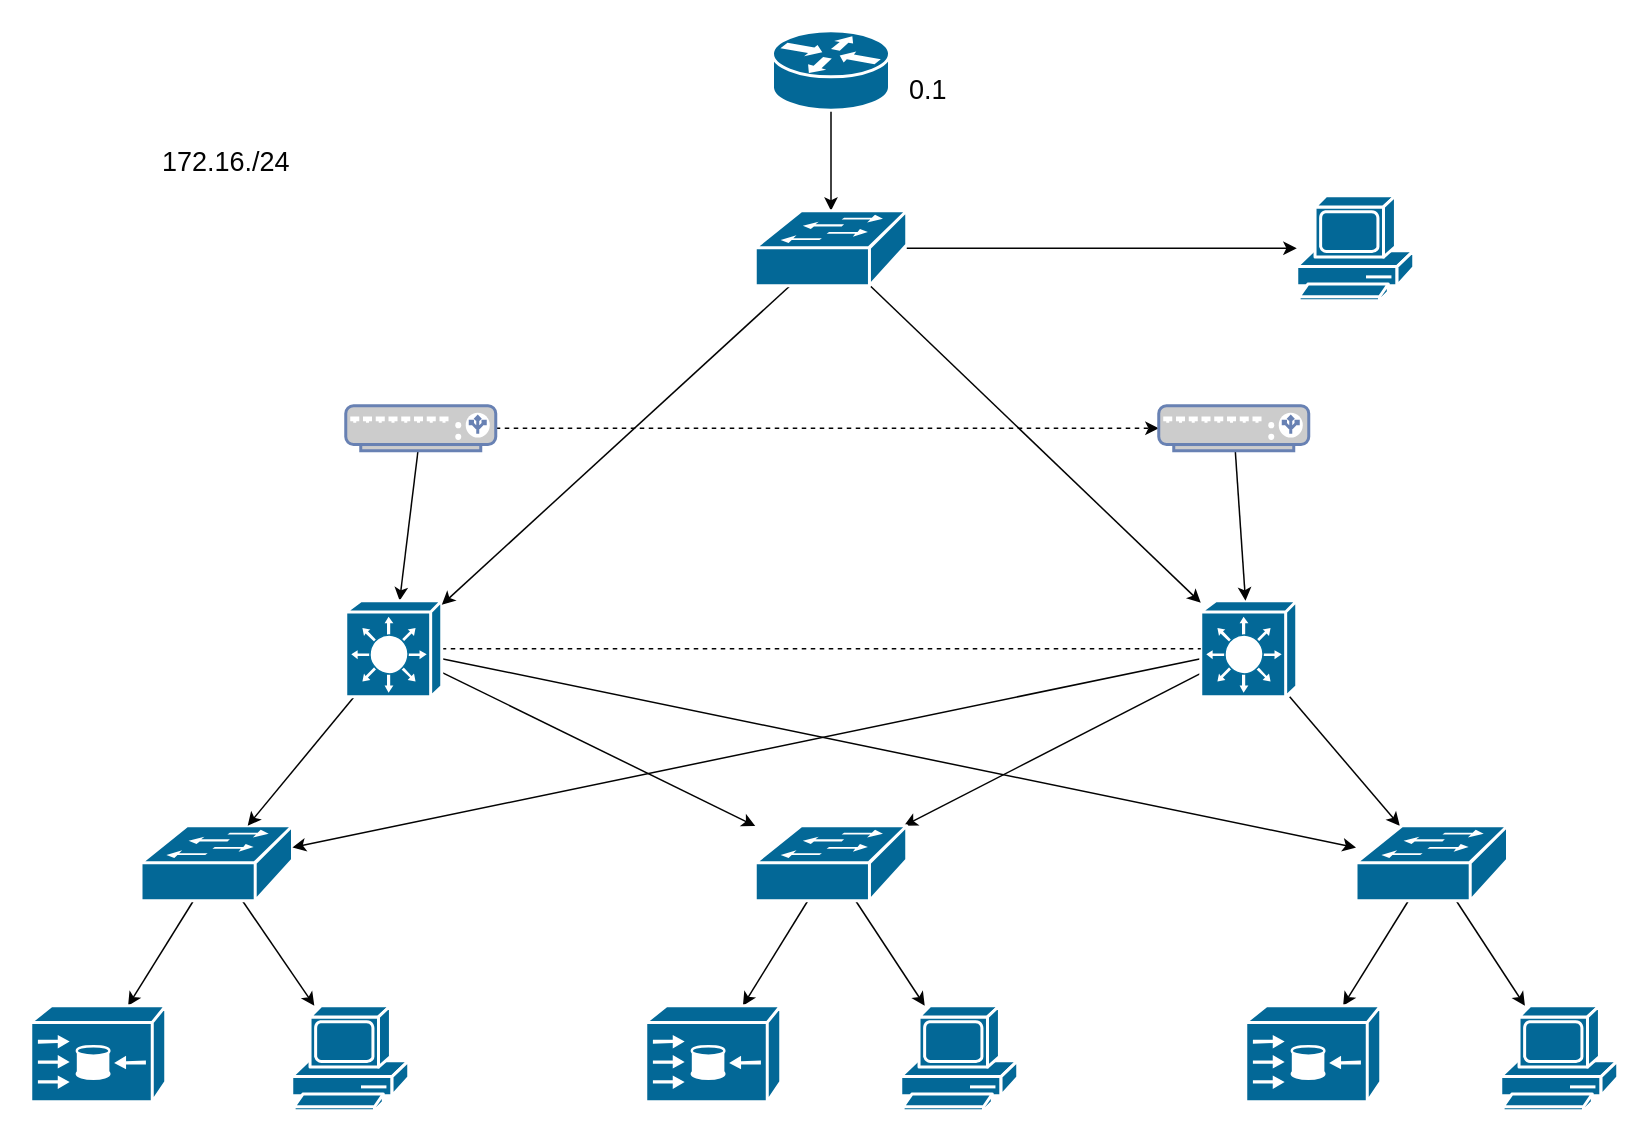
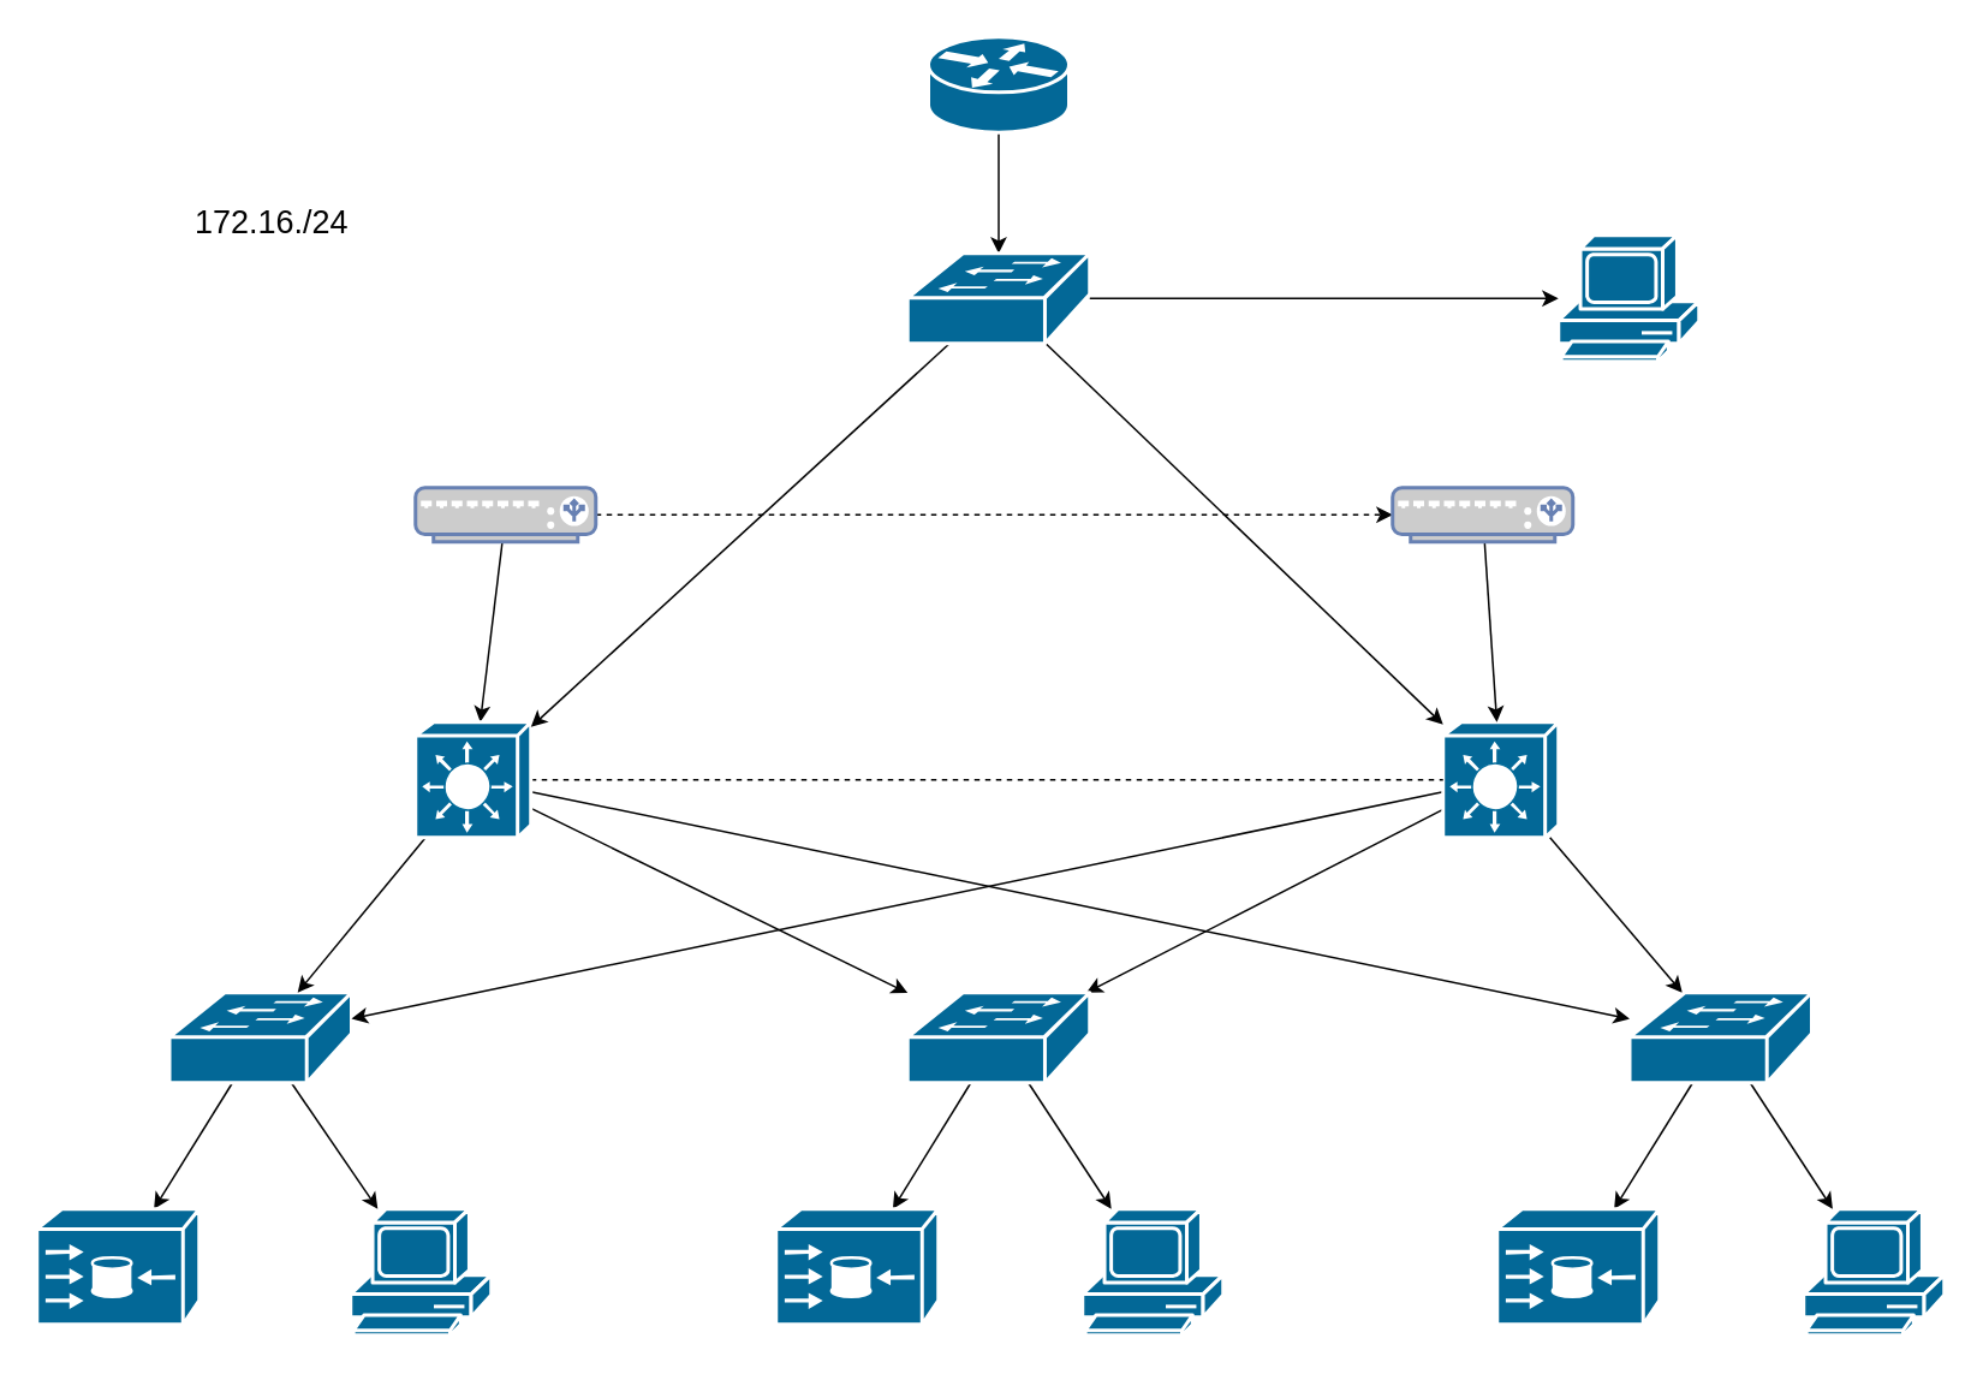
- <mxCell id="39" value="&lt;font style=&quot;font-size: 18px&quot;&gt;0.1&lt;/font&gt;" style="text;html=1;resizable=0;autosize=1;align=center;verticalAlign=middle;points=[];fillColor=none;strokeColor=none;rounded=0;fontSize=24;fontColor=#030303;" vertex="1" parent="1"><mxGeometry x="597.5" y="38" width="40" height="40" as="geometry" /></mxCell>
- <mxCell id="38" value="&lt;font style=&quot;font-size: 18px&quot;&gt;172.16./24&lt;/font&gt;" style="text;html=1;resizable=0;autosize=1;align=center;verticalAlign=middle;points=[];fillColor=none;strokeColor=none;rounded=0;fontColor=#030303;" vertex="1" parent="1"><mxGeometry x="100" y="98" width="100" height="20" as="geometry" /></mxCell>
+ <mxCell id="38" value="&lt;font style=&quot;font-size: 18px&quot;&gt;172.16./24&lt;/font&gt;" style="text;html=1;resizable=0;autosize=1;align=center;verticalAlign=middle;points=[];fillColor=none;strokeColor=none;rounded=0;fontColor=#030303;" vertex="1" parent="1"><mxGeometry x="100" y="113" width="100" height="20" as="geometry" /></mxCell>
